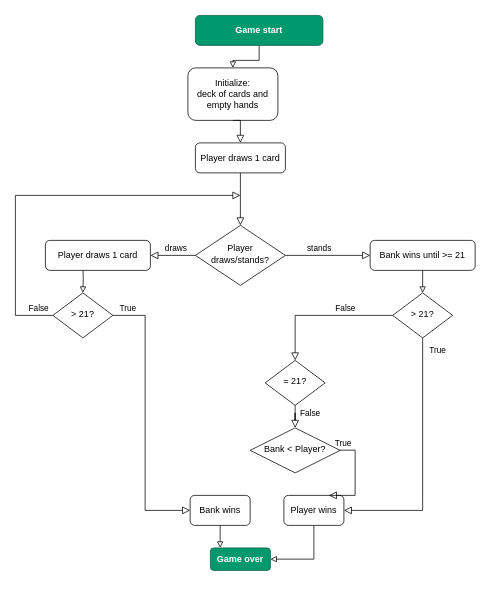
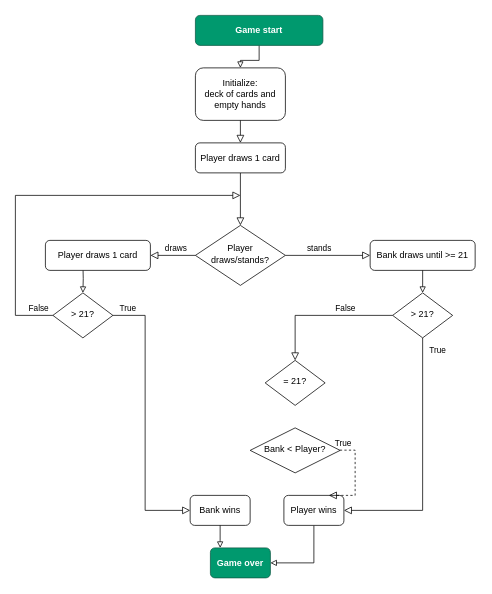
- <mxCell id="3" value="Initialize:&lt;div&gt;deck of cards and empty hands&lt;/div&gt;" style="rounded=1;whiteSpace=wrap;html=1;fontSize=12;glass=0;strokeWidth=1;shadow=0;" parent="1" vertex="1"><mxGeometry x="250.03" y="90" width="120" height="70" as="geometry" /></mxCell>
+ <mxCell id="3" value="Initialize:&lt;div&gt;deck of cards and empty hands&lt;/div&gt;" style="rounded=1;whiteSpace=wrap;html=1;fontSize=12;glass=0;strokeWidth=1;shadow=0;" parent="1" vertex="1"><mxGeometry x="260.03" y="90" width="120" height="70" as="geometry" /></mxCell>
- <mxCell id="6" value="Bank wins until &amp;gt;= 21" style="rounded=1;whiteSpace=wrap;html=1;fontSize=12;glass=0;strokeWidth=1;shadow=0;" parent="1" vertex="1"><mxGeometry x="493.03" y="320" width="140" height="40" as="geometry" /></mxCell>
+ <mxCell id="6" value="Bank draws until &amp;gt;= 21" style="rounded=1;whiteSpace=wrap;html=1;fontSize=12;glass=0;strokeWidth=1;shadow=0;" parent="1" vertex="1"><mxGeometry x="493.03" y="320" width="140" height="40" as="geometry" /></mxCell>
- <mxCell id="28" value="False" style="edgeStyle=orthogonalEdgeStyle;rounded=0;html=1;jettySize=auto;orthogonalLoop=1;fontSize=11;endArrow=block;endFill=0;endSize=8;strokeWidth=1;shadow=0;labelBackgroundColor=none;entryX=0.5;entryY=0;entryDx=0;entryDy=0;" edge="1" parent="1" source="21" target="22"><mxGeometry x="-0.6" y="20" relative="1" as="geometry"><mxPoint as="offset" /><mxPoint x="283.03" y="580" as="sourcePoint" /><mxPoint x="423.03" y="560" as="targetPoint" /><Array as="points" /></mxGeometry></mxCell>
- <mxCell id="29" value="True" style="edgeStyle=orthogonalEdgeStyle;rounded=0;html=1;jettySize=auto;orthogonalLoop=1;fontSize=11;endArrow=block;endFill=0;endSize=8;strokeWidth=1;shadow=0;labelBackgroundColor=none;exitX=0.997;exitY=0.495;exitDx=0;exitDy=0;exitPerimeter=0;entryX=0.75;entryY=0;entryDx=0;entryDy=0;" edge="1" parent="1" source="22" target="25"><mxGeometry x="-0.926" y="10" relative="1" as="geometry"><mxPoint as="offset" /><mxPoint x="463.03" y="599.66" as="sourcePoint" /><mxPoint x="473.03" y="890" as="targetPoint" /><Array as="points"><mxPoint x="473.03" y="600" /></Array></mxGeometry></mxCell>
+ <mxCell id="29" value="True" style="edgeStyle=orthogonalEdgeStyle;rounded=0;html=1;jettySize=auto;orthogonalLoop=1;fontSize=11;endArrow=block;endFill=0;endSize=8;strokeWidth=1;shadow=0;labelBackgroundColor=none;exitX=0.997;exitY=0.495;exitDx=0;exitDy=0;exitPerimeter=0;entryX=0.75;entryY=0;entryDx=0;entryDy=0;dashed=1;" edge="1" parent="1" source="22" target="25"><mxGeometry x="-0.926" y="10" relative="1" as="geometry"><mxPoint as="offset" /><mxPoint x="463.03" y="599.66" as="sourcePoint" /><mxPoint x="473.03" y="890" as="targetPoint" /><Array as="points"><mxPoint x="473.03" y="600" /></Array></mxGeometry></mxCell>
- <mxCell id="26" value="Game over" style="whiteSpace=wrap;html=1;rounded=1;glass=0;strokeWidth=1;shadow=0;fillColor=#00996e;strokeColor=#0e5a44;fontColor=#FFFFFF;fontStyle=1" vertex="1" parent="1"><mxGeometry x="280.03" y="730" width="80" height="30" as="geometry" /></mxCell>
+ <mxCell id="26" value="Game over" style="whiteSpace=wrap;html=1;rounded=1;glass=0;strokeWidth=1;shadow=0;fillColor=#00996e;strokeColor=#0e5a44;fontColor=#FFFFFF;fontStyle=1" vertex="1" parent="1"><mxGeometry x="280.03" y="730" width="80" height="40" as="geometry" /></mxCell>
